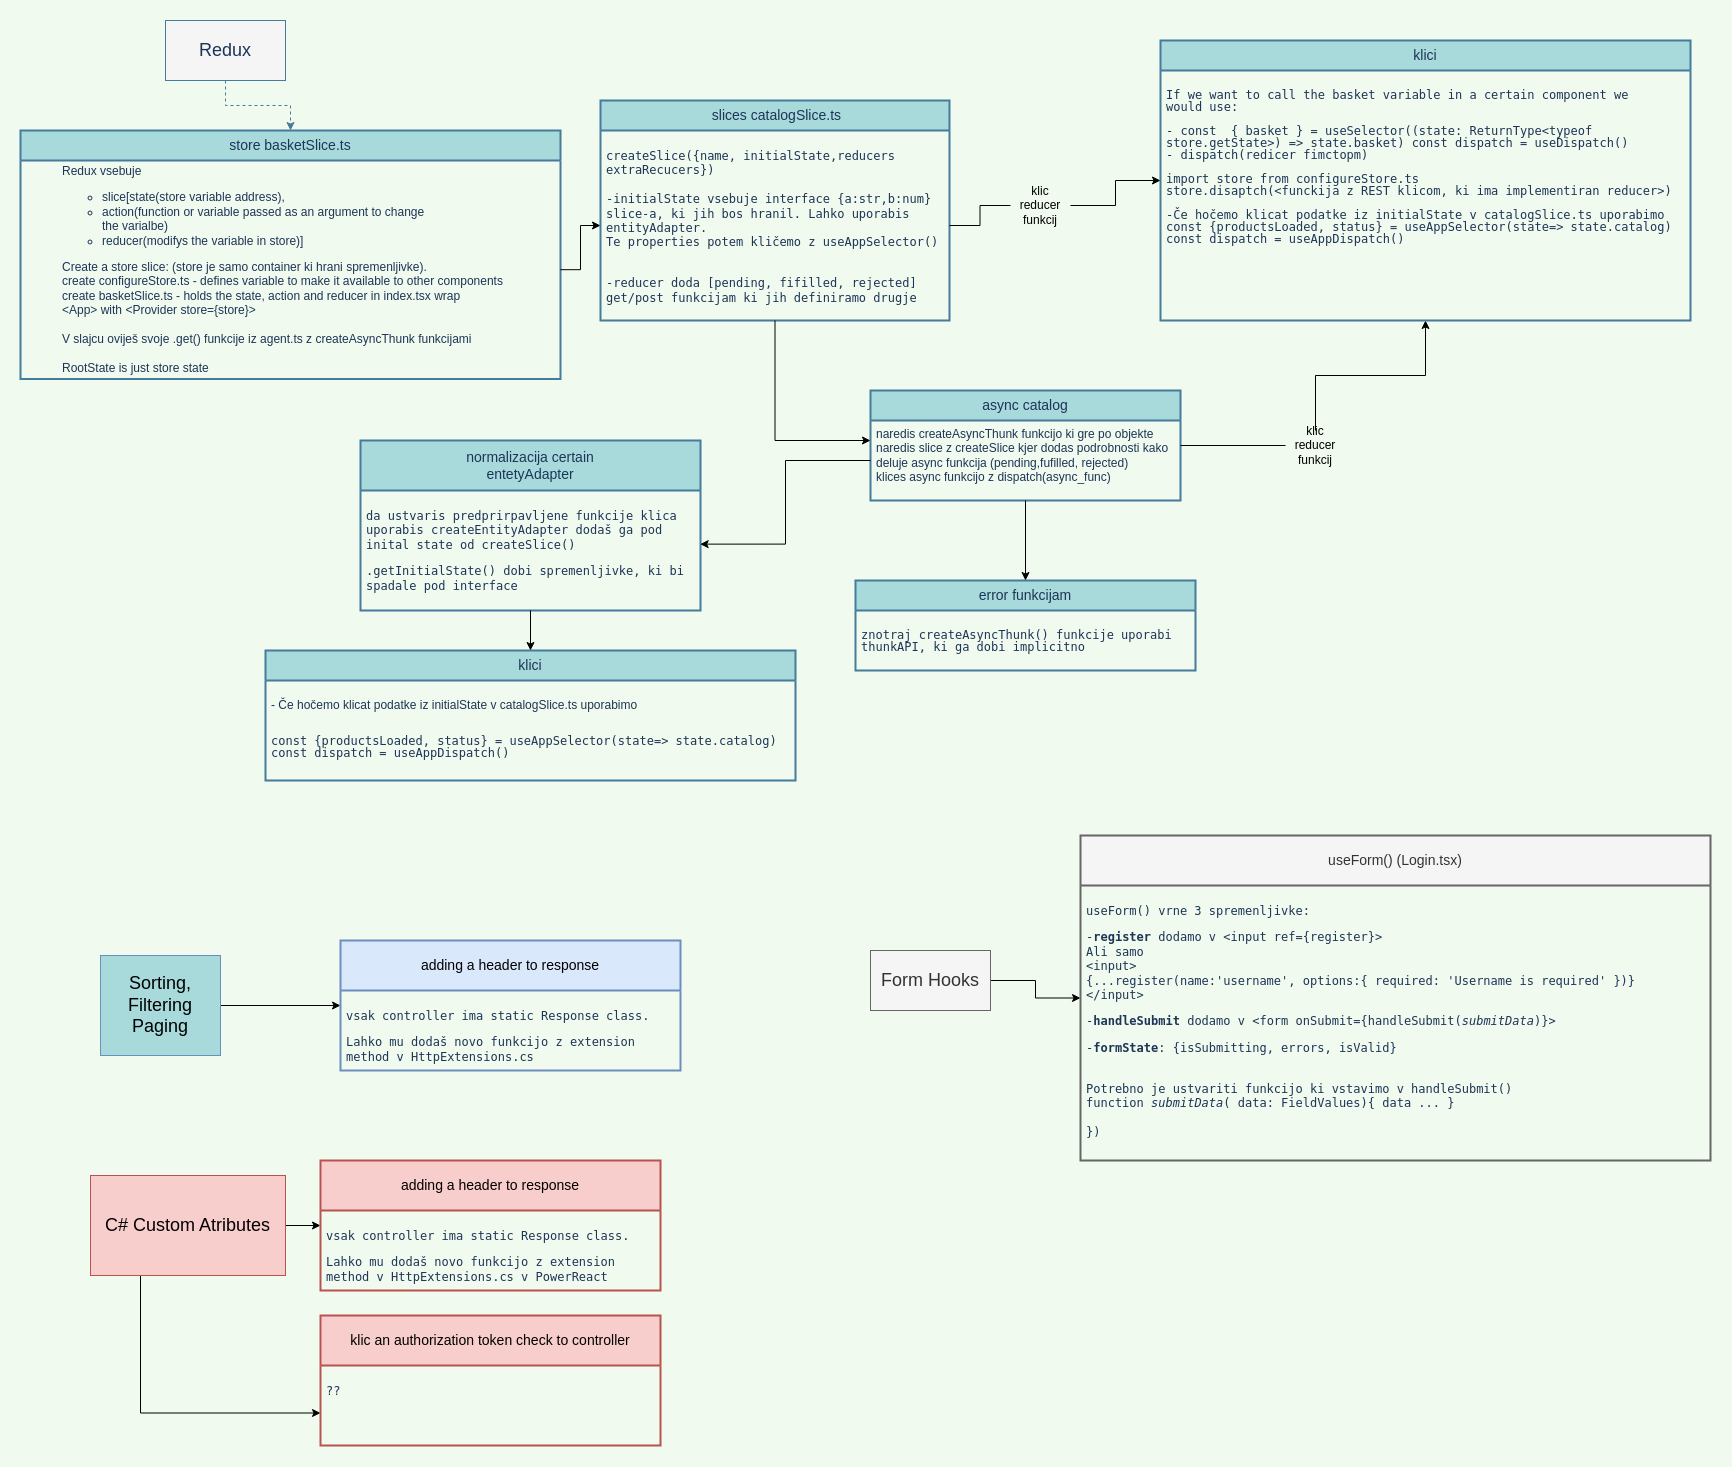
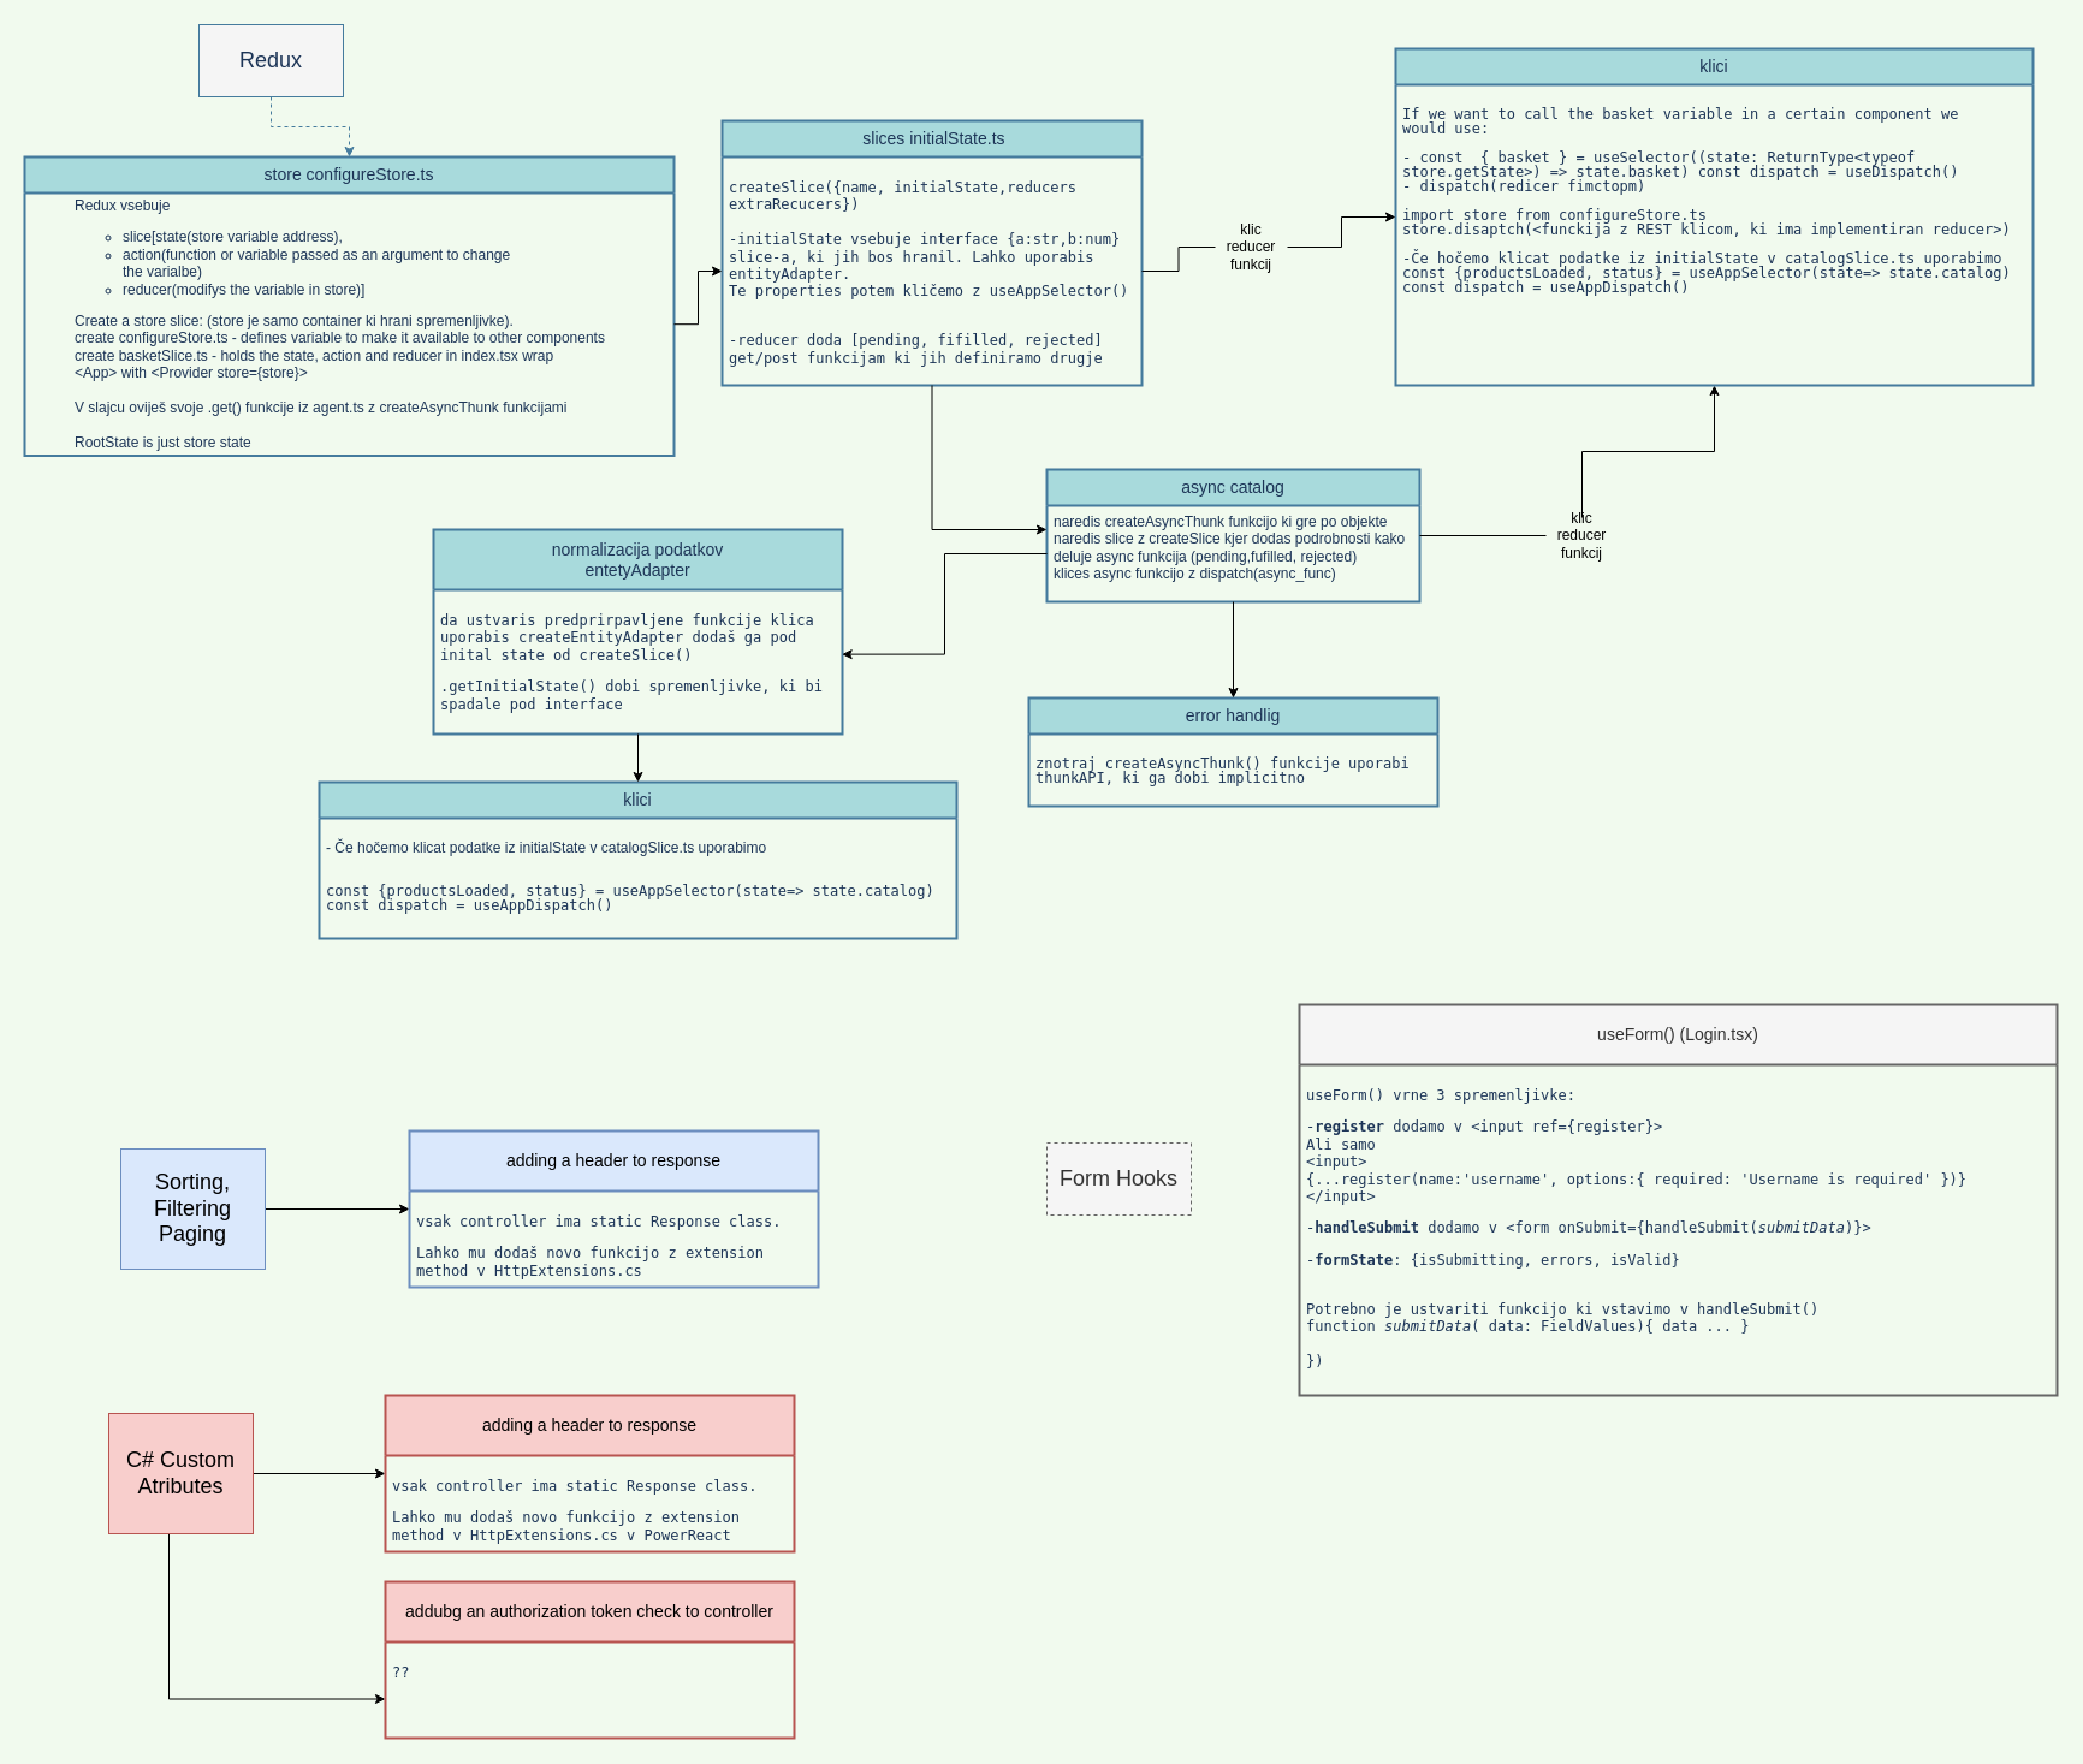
- <mxCell id="12" value=" slices catalogSlice.ts" style="swimlane;childLayout=stackLayout;horizontal=1;startSize=30;horizontalStack=0;rounded=0;fontSize=14;fontStyle=0;strokeWidth=2;resizeParent=0;resizeLast=1;shadow=0;dashed=0;align=center;fillColor=#A8DADC;strokeColor=#457B9D;whiteSpace=wrap;fontColor=#1D3557;" parent="1" vertex="1"><mxGeometry x="600" y="100" width="349" height="220" as="geometry"><mxRectangle x="240" y="680" width="150" height="30" as="alternateBounds" /></mxGeometry></mxCell>
+ <mxCell id="12" value=" slices initialState.ts" style="swimlane;childLayout=stackLayout;horizontal=1;startSize=30;horizontalStack=0;rounded=0;fontSize=14;fontStyle=0;strokeWidth=2;resizeParent=0;resizeLast=1;shadow=0;dashed=0;align=center;fillColor=#A8DADC;strokeColor=#457B9D;whiteSpace=wrap;fontColor=#1D3557;" parent="1" vertex="1"><mxGeometry x="600" y="100" width="349" height="220" as="geometry"><mxRectangle x="240" y="680" width="150" height="30" as="alternateBounds" /></mxGeometry></mxCell>
- <mxCell id="10" value="store basketSlice.ts" style="swimlane;childLayout=stackLayout;horizontal=1;startSize=30;horizontalStack=0;rounded=0;fontSize=14;fontStyle=0;strokeWidth=2;resizeParent=0;resizeLast=1;shadow=0;dashed=0;align=center;fillColor=#A8DADC;strokeColor=#457B9D;whiteSpace=wrap;fontColor=#1D3557;aspect=fixed;" parent="1" vertex="1"><mxGeometry x="20" y="130" width="540" height="248.4" as="geometry"><mxRectangle x="240" y="680" width="150" height="30" as="alternateBounds" /></mxGeometry></mxCell>
+ <mxCell id="10" value="store configureStore.ts" style="swimlane;childLayout=stackLayout;horizontal=1;startSize=30;horizontalStack=0;rounded=0;fontSize=14;fontStyle=0;strokeWidth=2;resizeParent=0;resizeLast=1;shadow=0;dashed=0;align=center;fillColor=#A8DADC;strokeColor=#457B9D;whiteSpace=wrap;fontColor=#1D3557;aspect=fixed;" parent="1" vertex="1"><mxGeometry x="20" y="130" width="540" height="248.4" as="geometry"><mxRectangle x="240" y="680" width="150" height="30" as="alternateBounds" /></mxGeometry></mxCell>
- <mxCell id="5" value="normalizacija certain&#10;entetyAdapter" style="swimlane;childLayout=stackLayout;horizontal=1;startSize=50;horizontalStack=0;rounded=0;fontSize=14;fontStyle=0;strokeWidth=2;resizeParent=0;resizeLast=1;shadow=0;dashed=0;align=center;whiteSpace=wrap;fillColor=#A8DADC;strokeColor=#457B9D;glass=0;fontColor=#1D3557;" parent="1" vertex="1"><mxGeometry x="360" y="440" width="340" height="170" as="geometry" /></mxCell>
+ <mxCell id="5" value="normalizacija podatkov&#10;entetyAdapter" style="swimlane;childLayout=stackLayout;horizontal=1;startSize=50;horizontalStack=0;rounded=0;fontSize=14;fontStyle=0;strokeWidth=2;resizeParent=0;resizeLast=1;shadow=0;dashed=0;align=center;whiteSpace=wrap;fillColor=#A8DADC;strokeColor=#457B9D;glass=0;fontColor=#1D3557;" parent="1" vertex="1"><mxGeometry x="360" y="440" width="340" height="170" as="geometry" /></mxCell>
- <mxCell id="23" value="error funkcijam" style="swimlane;childLayout=stackLayout;horizontal=1;startSize=30;horizontalStack=0;rounded=0;fontSize=14;fontStyle=0;strokeWidth=2;resizeParent=0;resizeLast=1;shadow=0;dashed=0;align=center;whiteSpace=wrap;fillColor=#A8DADC;strokeColor=#457B9D;glass=0;fontColor=#1D3557;" parent="1" vertex="1"><mxGeometry x="855" y="580" width="340" height="90" as="geometry" /></mxCell>
+ <mxCell id="23" value="error handlig" style="swimlane;childLayout=stackLayout;horizontal=1;startSize=30;horizontalStack=0;rounded=0;fontSize=14;fontStyle=0;strokeWidth=2;resizeParent=0;resizeLast=1;shadow=0;dashed=0;align=center;whiteSpace=wrap;fillColor=#A8DADC;strokeColor=#457B9D;glass=0;fontColor=#1D3557;" parent="1" vertex="1"><mxGeometry x="855" y="580" width="340" height="90" as="geometry" /></mxCell>
- <mxCell id="46" value="Form Hooks" style="rounded=0;whiteSpace=wrap;html=1;fontFamily=Helvetica;fontSize=18;strokeColor=#666666;fillColor=#f5f5f5;fontColor=#333333;" vertex="1" parent="1"><mxGeometry x="870" y="950" width="120" height="60" as="geometry" /></mxCell>
+ <mxCell id="46" value="Form Hooks" style="rounded=0;whiteSpace=wrap;html=1;fontFamily=Helvetica;fontSize=18;strokeColor=#666666;fillColor=#f5f5f5;fontColor=#333333;dashed=1;" vertex="1" parent="1"><mxGeometry x="870" y="950" width="120" height="60" as="geometry" /></mxCell>
- <mxCell id="45" style="edgeStyle=orthogonalEdgeStyle;rounded=0;orthogonalLoop=1;jettySize=auto;html=1;entryX=0;entryY=0.5;entryDx=0;entryDy=0;" edge="1" parent="1" source="46" target="47"><mxGeometry relative="1" as="geometry" /></mxCell>
- <mxCell id="28" value="Sorting, Filtering&lt;br&gt;Paging" style="rounded=0;whiteSpace=wrap;html=1;fontFamily=Helvetica;fontSize=18;strokeColor=#6c8ebf;fillColor=#a8dadc;" parent="1" vertex="1"><mxGeometry x="100" y="955" width="120" height="100" as="geometry" /></mxCell>
+ <mxCell id="28" value="Sorting, Filtering&lt;br&gt;Paging" style="rounded=0;whiteSpace=wrap;html=1;fontFamily=Helvetica;fontSize=18;strokeColor=#6c8ebf;fillColor=#dae8fc;" parent="1" vertex="1"><mxGeometry x="100" y="955" width="120" height="100" as="geometry" /></mxCell>
- <mxCell id="34" value="C# Custom Atributes" style="rounded=0;whiteSpace=wrap;html=1;fontFamily=Helvetica;fontSize=18;strokeColor=#b85450;fillColor=#f8cecc;" parent="1" vertex="1"><mxGeometry x="90" y="1175" width="195" height="100" as="geometry" /></mxCell>
+ <mxCell id="34" value="C# Custom Atributes" style="rounded=0;whiteSpace=wrap;html=1;fontFamily=Helvetica;fontSize=18;strokeColor=#b85450;fillColor=#f8cecc;" parent="1" vertex="1"><mxGeometry x="90" y="1175" width="120" height="100" as="geometry" /></mxCell>
- <mxCell id="38" value="klic an authorization token check to controller" style="swimlane;childLayout=stackLayout;horizontal=1;startSize=50;horizontalStack=0;rounded=0;fontSize=14;fontStyle=0;strokeWidth=2;resizeParent=0;resizeLast=1;shadow=0;dashed=0;align=center;whiteSpace=wrap;fillColor=#f8cecc;strokeColor=#b85450;glass=0;" parent="1" vertex="1"><mxGeometry x="320" y="1315" width="340" height="130" as="geometry" /></mxCell>
+ <mxCell id="38" value="addubg an authorization token check to controller" style="swimlane;childLayout=stackLayout;horizontal=1;startSize=50;horizontalStack=0;rounded=0;fontSize=14;fontStyle=0;strokeWidth=2;resizeParent=0;resizeLast=1;shadow=0;dashed=0;align=center;whiteSpace=wrap;fillColor=#f8cecc;strokeColor=#b85450;glass=0;" parent="1" vertex="1"><mxGeometry x="320" y="1315" width="340" height="130" as="geometry" /></mxCell>
